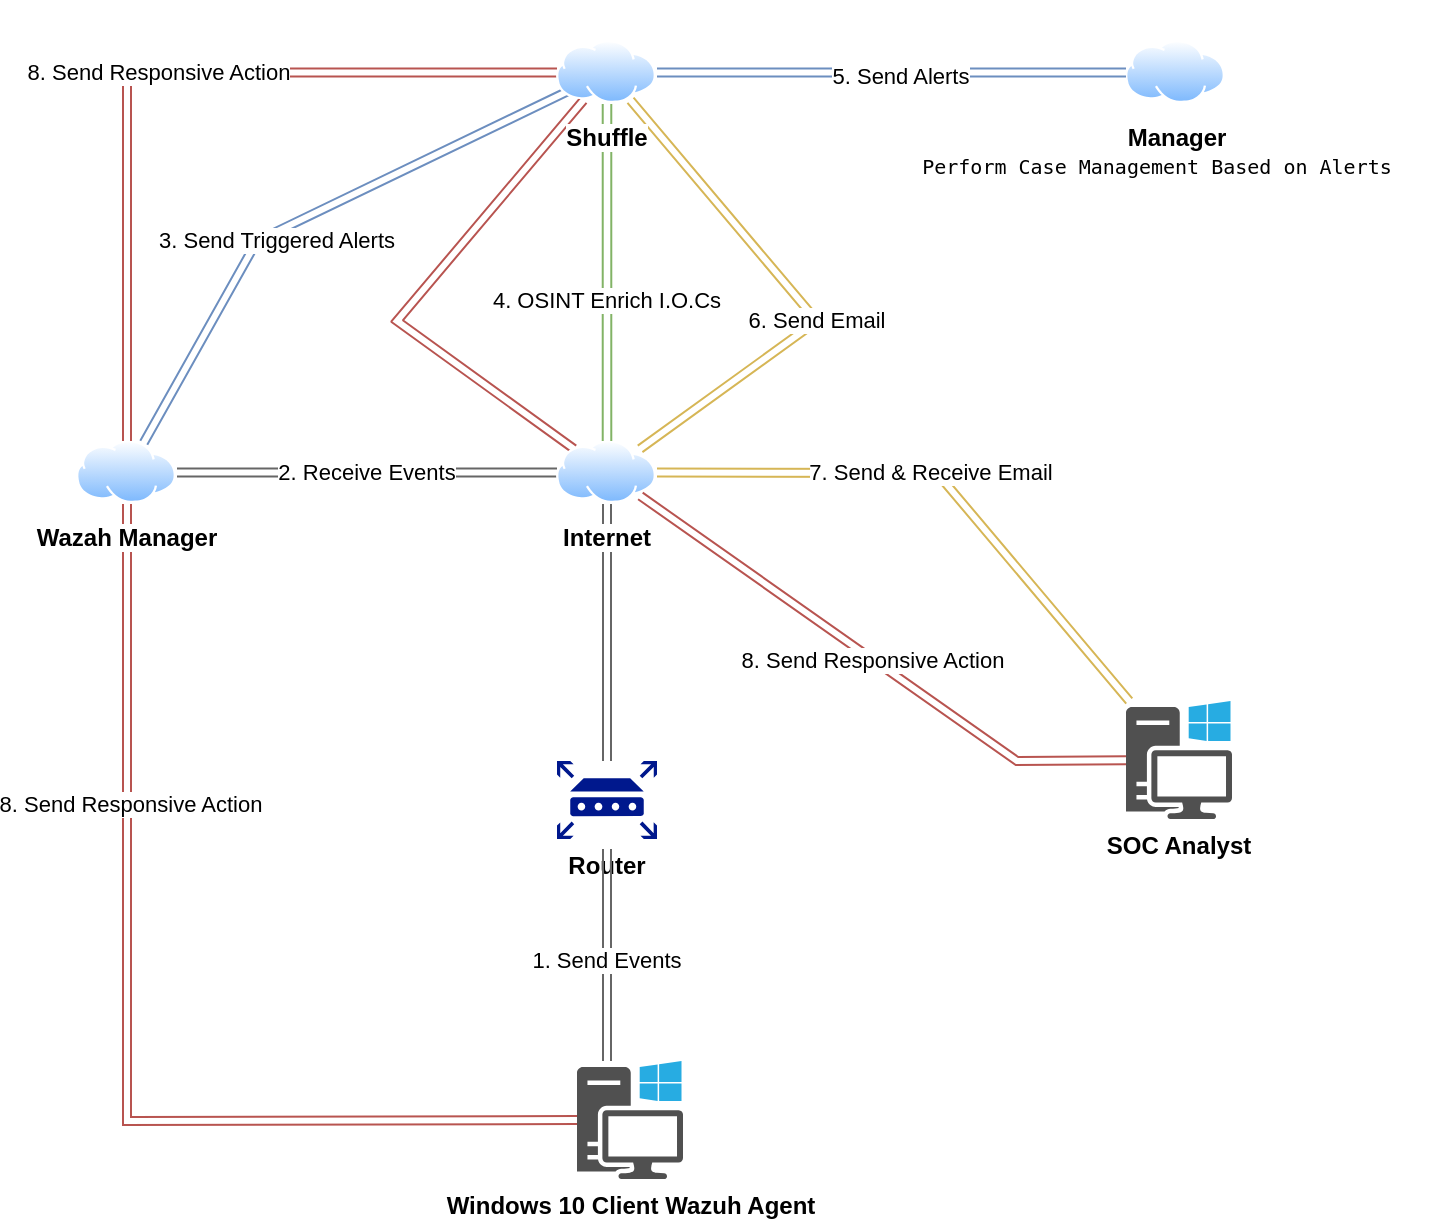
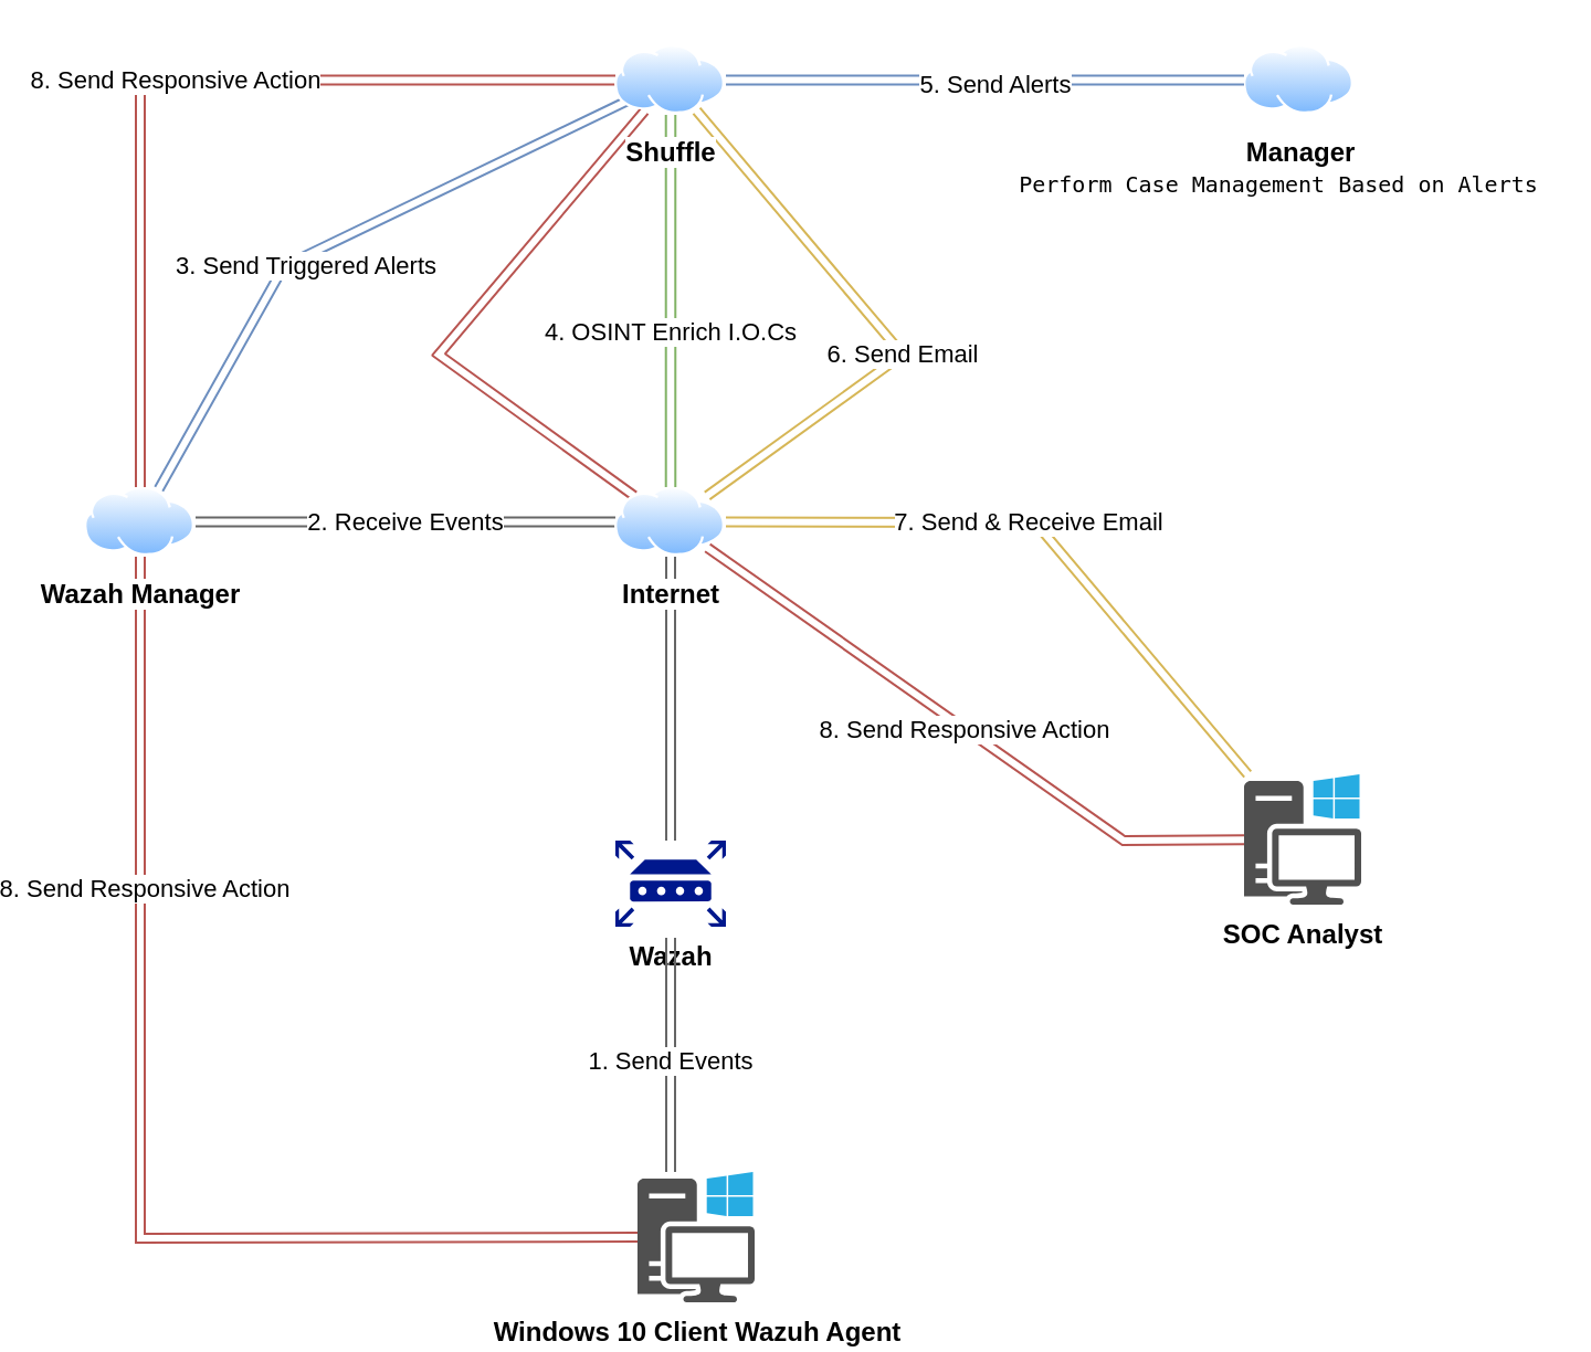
- <mxCell id="4" value="Router" style="sketch=0;aspect=fixed;pointerEvents=1;shadow=0;dashed=0;html=1;strokeColor=none;labelPosition=center;verticalLabelPosition=bottom;verticalAlign=top;align=center;fillColor=#00188D;shape=mxgraph.mscae.enterprise.router;labelBackgroundColor=none;labelBorderColor=none;fontStyle=1" vertex="1" parent="1"><mxGeometry x="260" y="380" width="50" height="39" as="geometry" /></mxCell>
+ <mxCell id="4" value="Wazah" style="sketch=0;aspect=fixed;pointerEvents=1;shadow=0;dashed=0;html=1;strokeColor=none;labelPosition=center;verticalLabelPosition=bottom;verticalAlign=top;align=center;fillColor=#00188D;shape=mxgraph.mscae.enterprise.router;labelBackgroundColor=none;labelBorderColor=none;fontStyle=1" vertex="1" parent="1"><mxGeometry x="260" y="380" width="50" height="39" as="geometry" /></mxCell>
